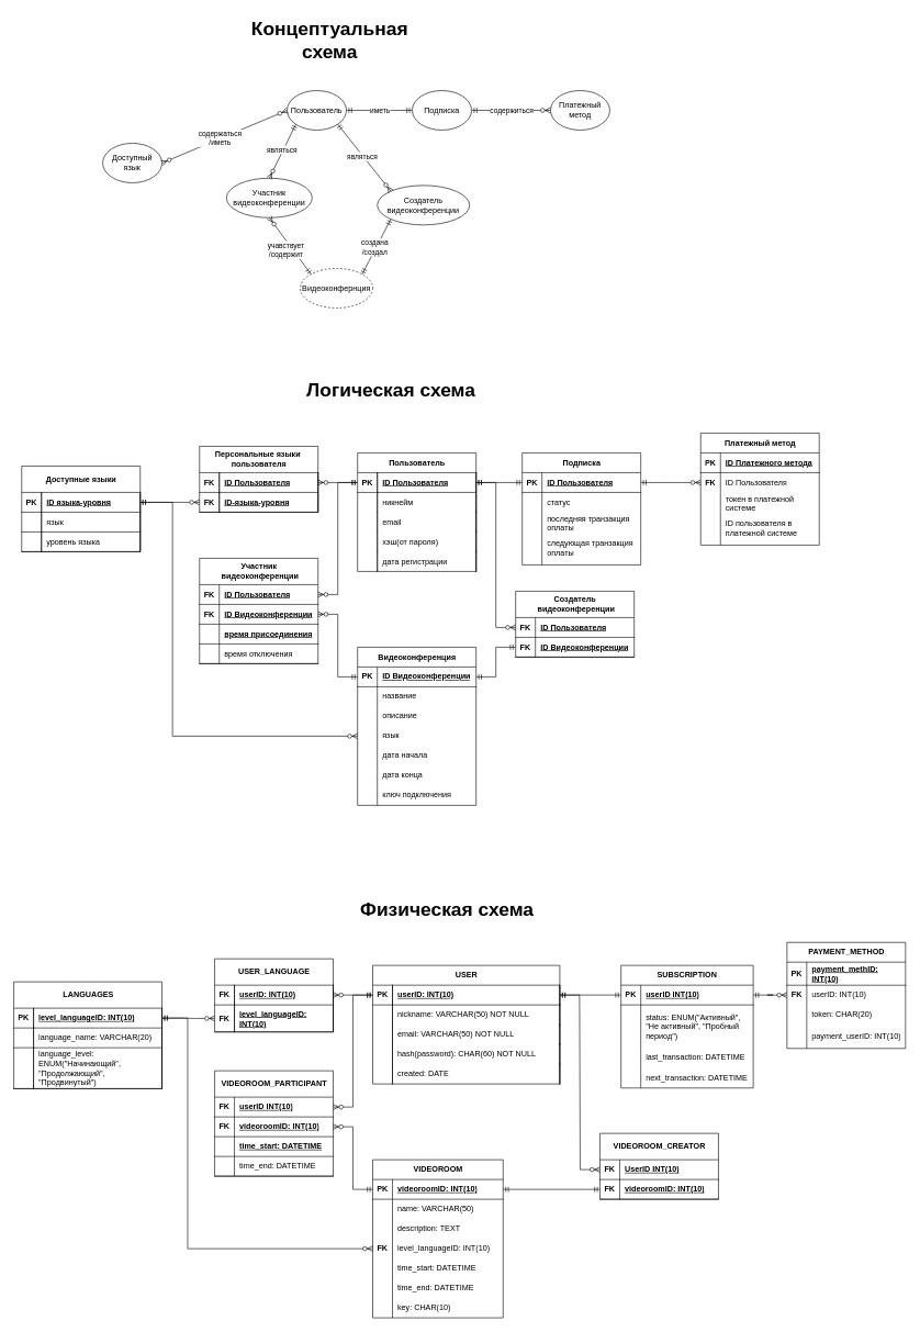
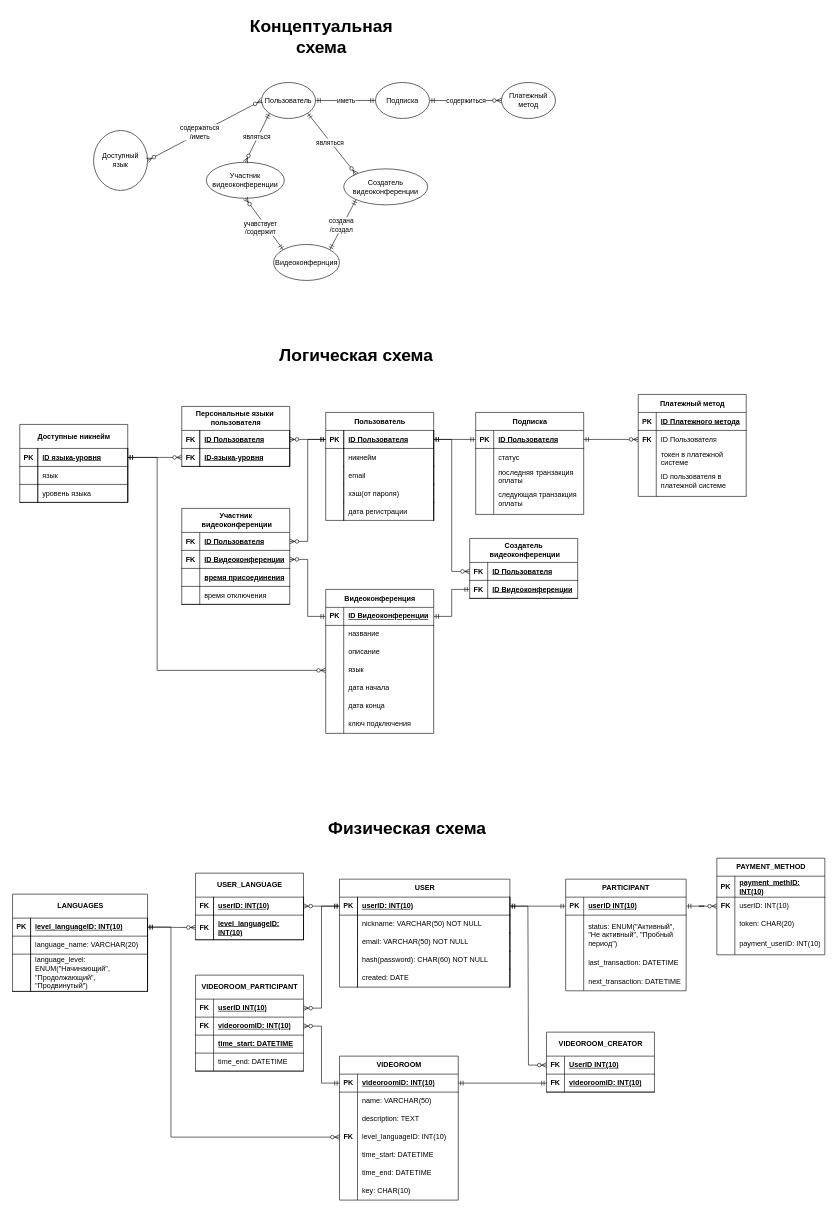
- <mxCell id="242" value="&lt;h1 style=&quot;margin-top: 0px;&quot;&gt;&lt;font style=&quot;font-size: 29px;&quot;&gt;Концептуальная схема&lt;/font&gt;&lt;/h1&gt;" style="text;html=1;whiteSpace=wrap;overflow=hidden;rounded=0;align=center;" vertex="1" parent="1"><mxGeometry x="364" y="20" width="272" height="95" as="geometry" /></mxCell>
+ <mxCell id="242" value="&lt;h1 style=&quot;margin-top: 0px;&quot;&gt;&lt;font style=&quot;font-size: 29px;&quot;&gt;Концептуальная схема&lt;/font&gt;&lt;/h1&gt;" style="text;html=1;whiteSpace=wrap;overflow=hidden;rounded=0;align=center;" vertex="1" parent="1"><mxGeometry x="399" y="20" width="272" height="95" as="geometry" /></mxCell>
- <mxCell id="118" value="Доступный язык" style="ellipse;whiteSpace=wrap;html=1;" vertex="1" parent="1"><mxGeometry x="155" y="217" width="90" height="60" as="geometry" /></mxCell>
+ <mxCell id="118" value="Доступный язык" style="ellipse;whiteSpace=wrap;html=1;" vertex="1" parent="1"><mxGeometry x="155" y="217" width="90" height="100" as="geometry" /></mxCell>
- <mxCell id="2" value="Видеоконфернция" style="ellipse;whiteSpace=wrap;html=1;dashed=1;" vertex="1" parent="1"><mxGeometry x="455" y="407" width="110" height="60" as="geometry" /></mxCell>
+ <mxCell id="2" value="Видеоконфернция" style="ellipse;whiteSpace=wrap;html=1;" vertex="1" parent="1"><mxGeometry x="455" y="407" width="110" height="60" as="geometry" /></mxCell>
- <mxCell id="121" value="Доступные языки" style="shape=table;startSize=40;container=1;collapsible=1;childLayout=tableLayout;fixedRows=1;rowLines=0;fontStyle=1;align=center;resizeLast=1;html=1;right=1;" vertex="1" parent="1"><mxGeometry x="32" y="707" width="180" height="130.0" as="geometry" /></mxCell>
+ <mxCell id="121" value="Доступные никнейм" style="shape=table;startSize=40;container=1;collapsible=1;childLayout=tableLayout;fixedRows=1;rowLines=0;fontStyle=1;align=center;resizeLast=1;html=1;right=1;" vertex="1" parent="1"><mxGeometry x="32" y="707" width="180" height="130.0" as="geometry" /></mxCell>
- <mxCell id="177" value="SUBSCRIPTION" style="shape=table;startSize=30;container=1;collapsible=1;childLayout=tableLayout;fixedRows=1;rowLines=0;fontStyle=1;align=center;resizeLast=1;html=1;" vertex="1" parent="1"><mxGeometry x="942" y="1465" width="200.792" height="186.124" as="geometry" /></mxCell>
+ <mxCell id="177" value="PARTICIPANT" style="shape=table;startSize=30;container=1;collapsible=1;childLayout=tableLayout;fixedRows=1;rowLines=0;fontStyle=1;align=center;resizeLast=1;html=1;" vertex="1" parent="1"><mxGeometry x="942" y="1465" width="200.792" height="186.124" as="geometry" /></mxCell>
